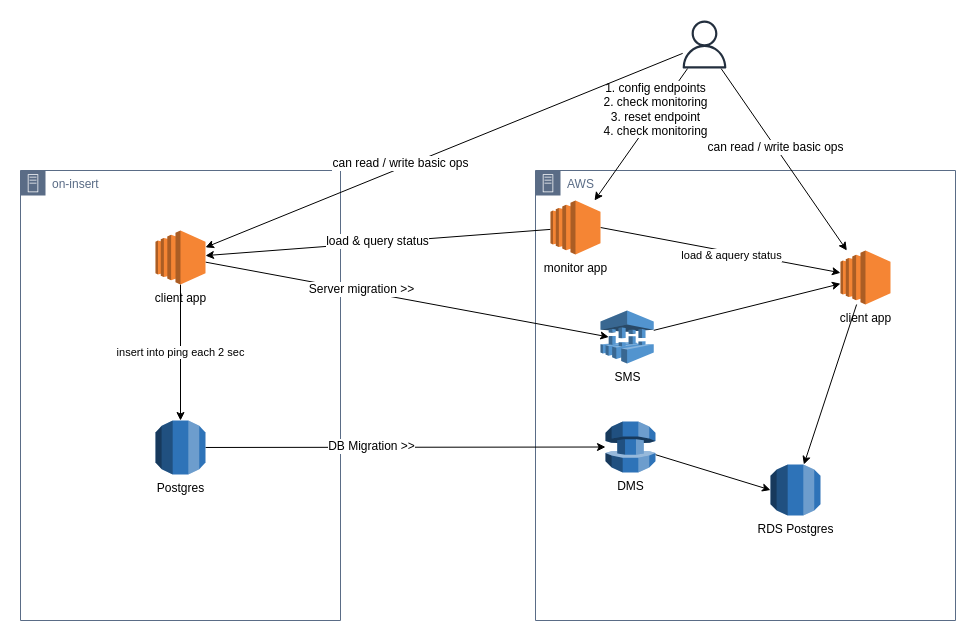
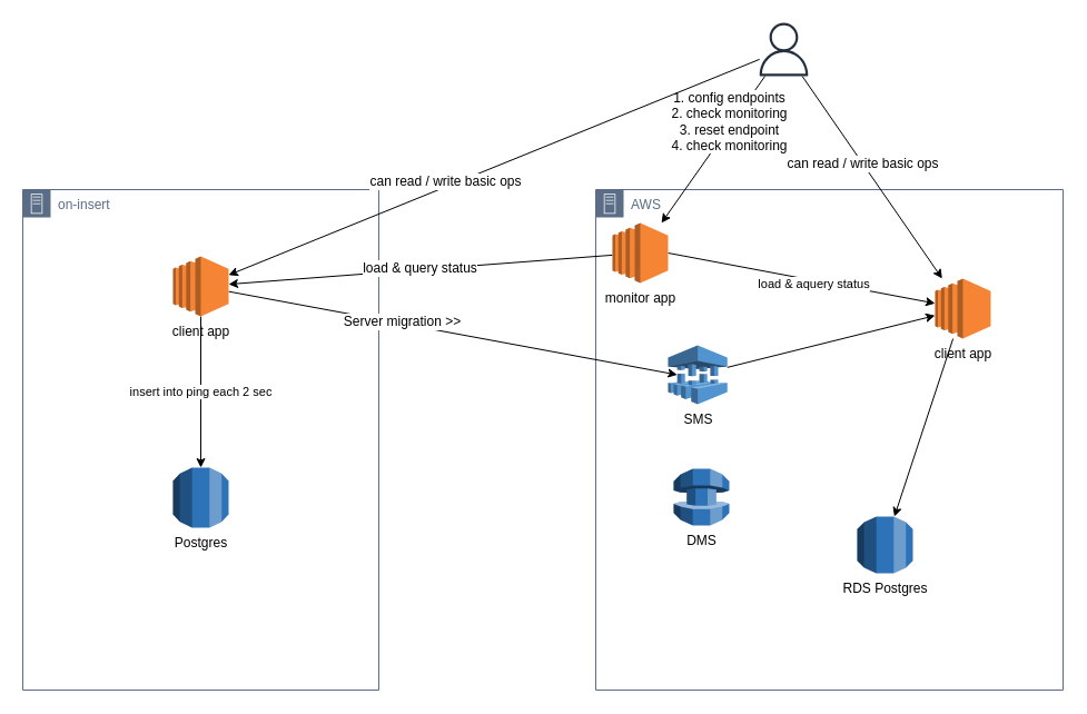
- <mxCell id="10" style="edgeStyle=none;rounded=0;orthogonalLoop=1;jettySize=auto;html=1;" edge="1" parent="1" source="12" target="15"><mxGeometry relative="1" as="geometry" /></mxCell>
- <mxCell id="11" value="DB Migration &amp;gt;&amp;gt;" style="text;html=1;align=center;verticalAlign=middle;resizable=0;points=[];labelBackgroundColor=#ffffff;" vertex="1" connectable="0" parent="10"><mxGeometry x="-0.172" y="1" relative="1" as="geometry"><mxPoint as="offset" /></mxGeometry></mxCell>
- <mxCell id="14" style="edgeStyle=none;rounded=0;orthogonalLoop=1;jettySize=auto;html=1;entryX=0;entryY=0.5;entryDx=0;entryDy=0;entryPerimeter=0;" edge="1" parent="1" source="15" target="13"><mxGeometry relative="1" as="geometry" /></mxCell>
